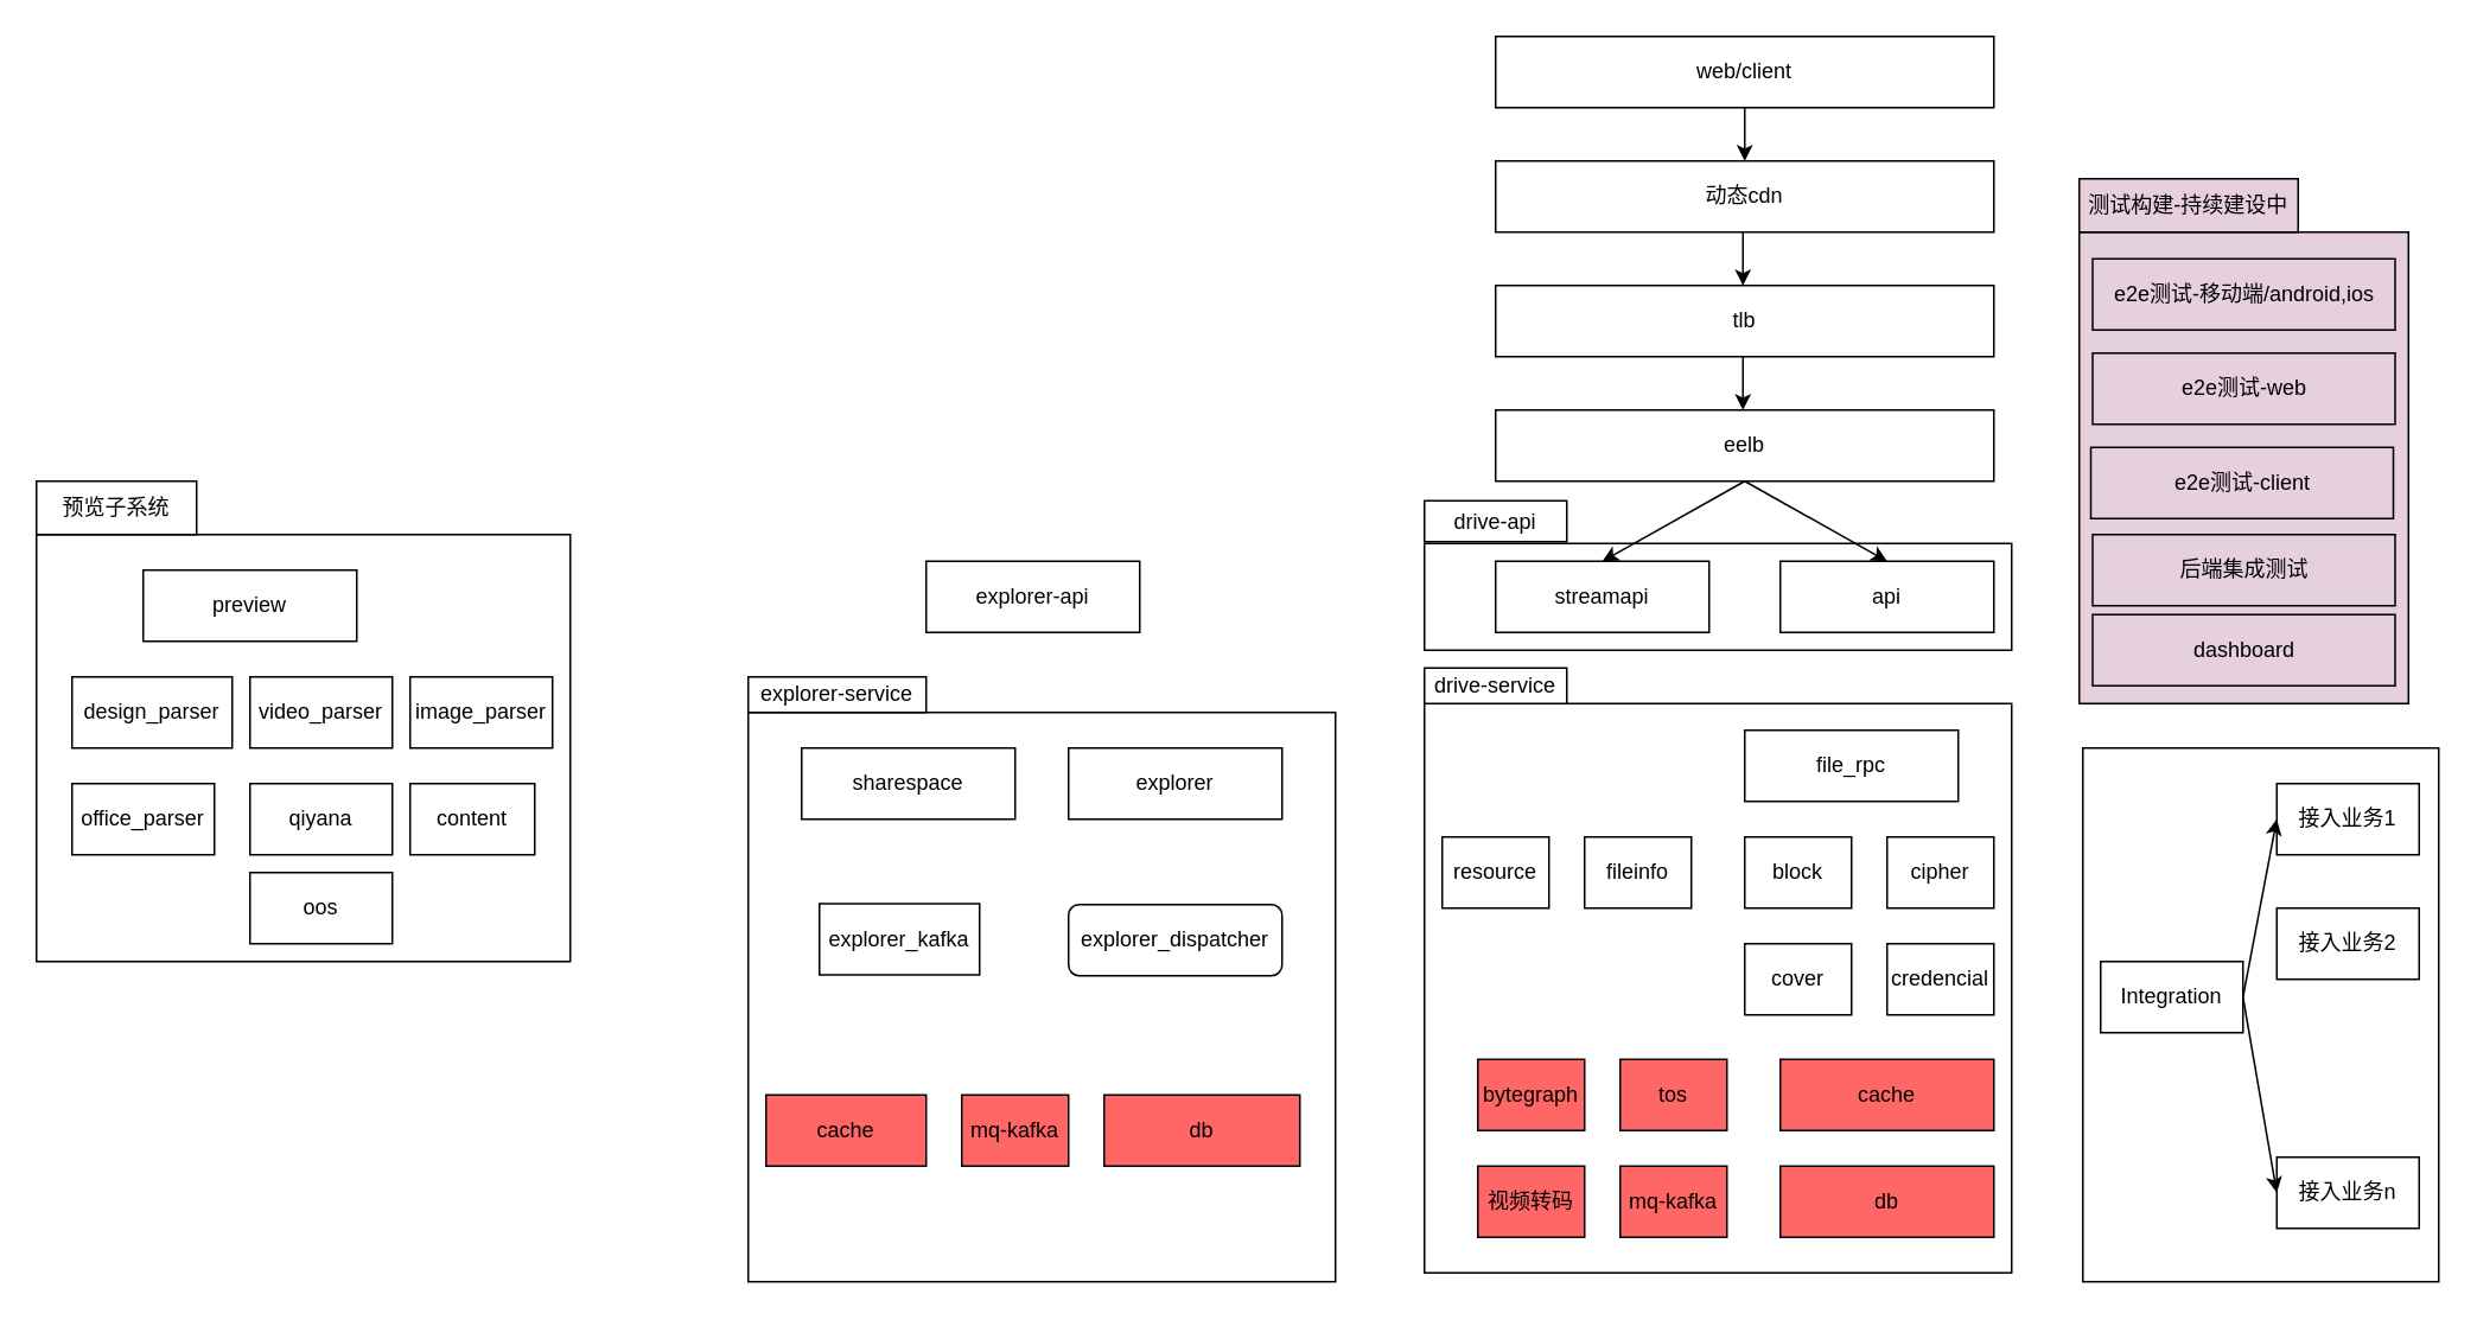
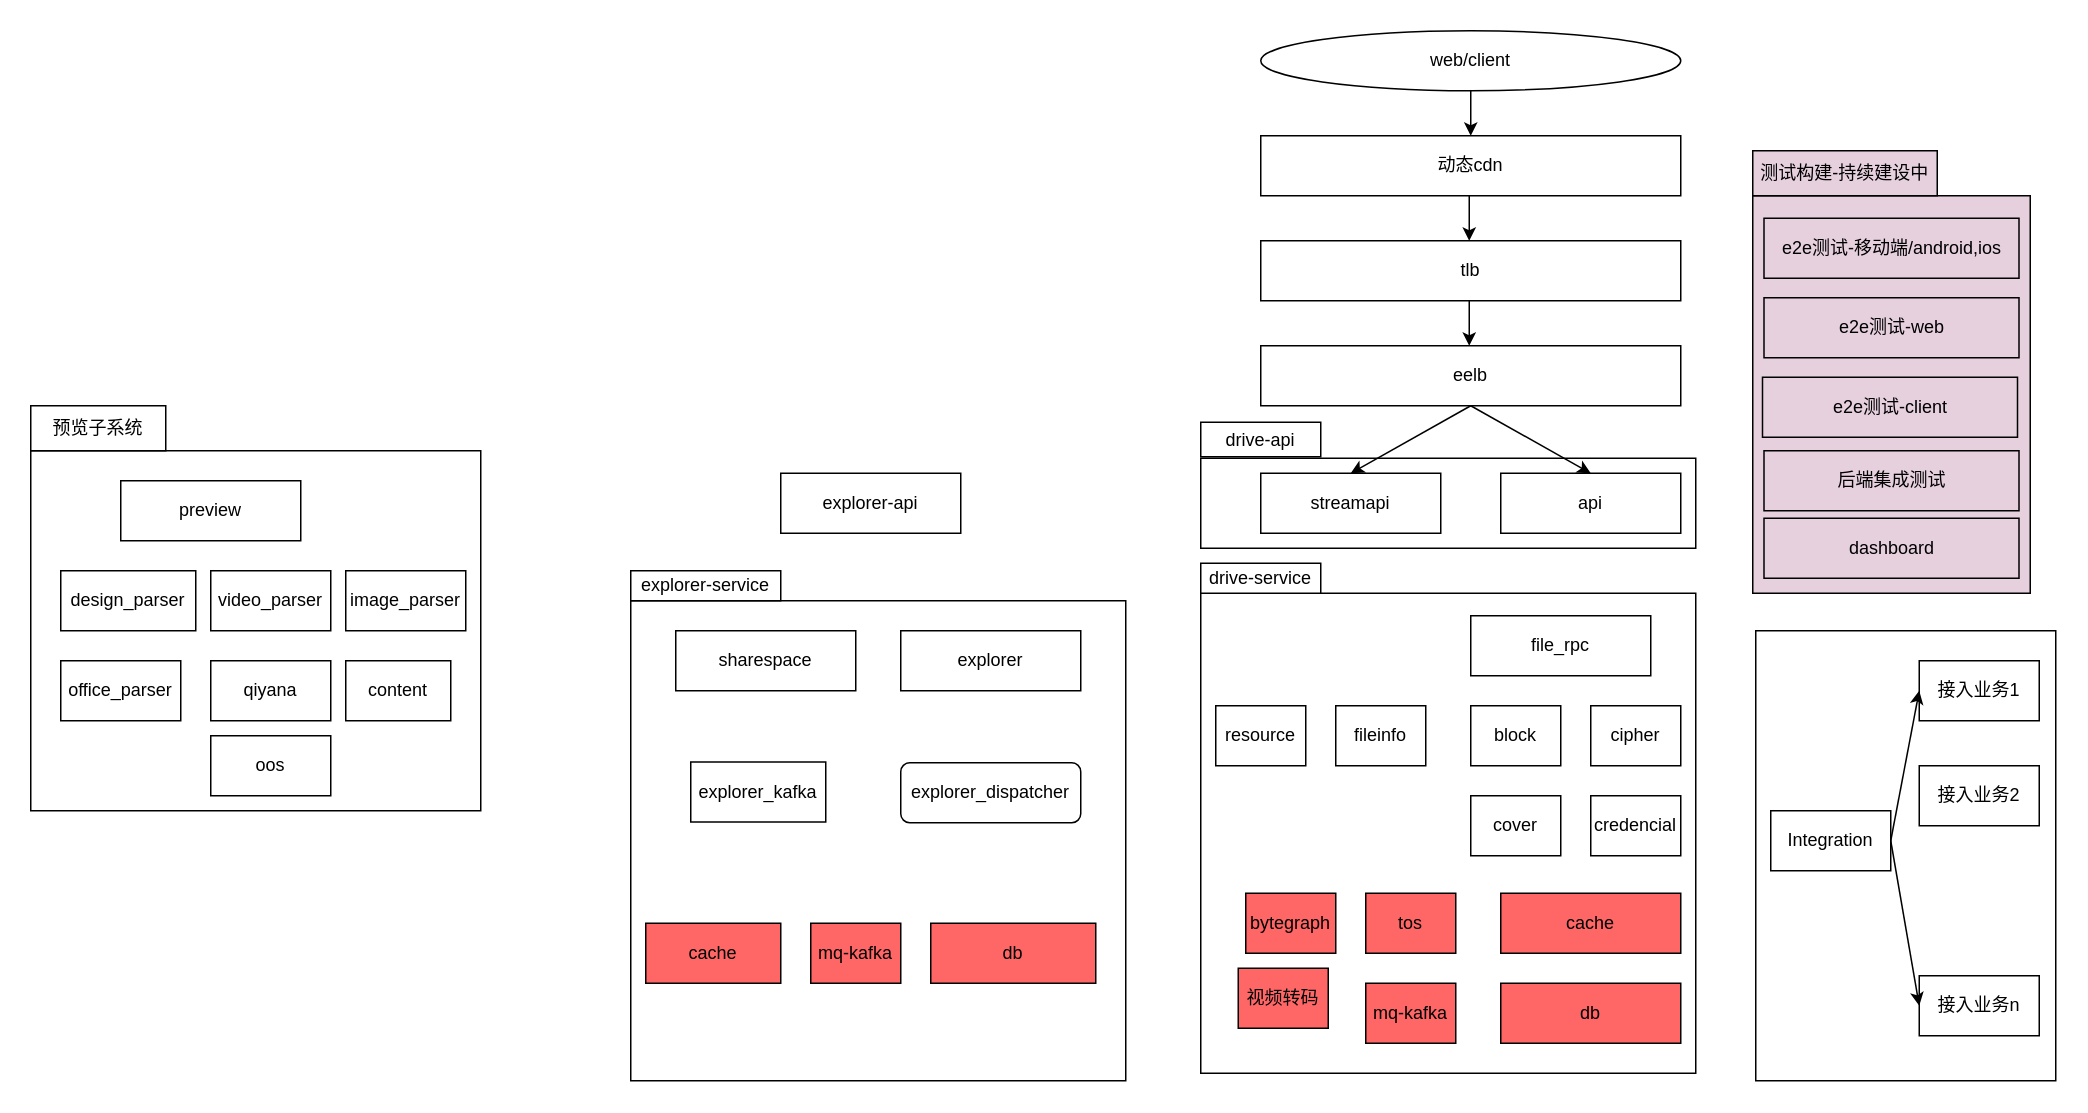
- <mxCell id="11" value="web/client" style="rounded=0;whiteSpace=wrap;html=1;" parent="1" vertex="1"><mxGeometry x="840" y="20" width="280" height="40" as="geometry" /></mxCell>
+ <mxCell id="11" value="web/client" style="ellipse;whiteSpace=wrap;html=1;" parent="1" vertex="1"><mxGeometry x="840" y="20" width="280" height="40" as="geometry" /></mxCell>
- <mxCell id="35" value="视频转码" style="rounded=0;whiteSpace=wrap;html=1;fillColor=#FF6666;" parent="1" vertex="1"><mxGeometry x="830" y="655" width="60" height="40" as="geometry" /></mxCell>
+ <mxCell id="35" value="视频转码" style="rounded=0;whiteSpace=wrap;html=1;fillColor=#FF6666;" parent="1" vertex="1"><mxGeometry x="825" y="645" width="60" height="40" as="geometry" /></mxCell>
